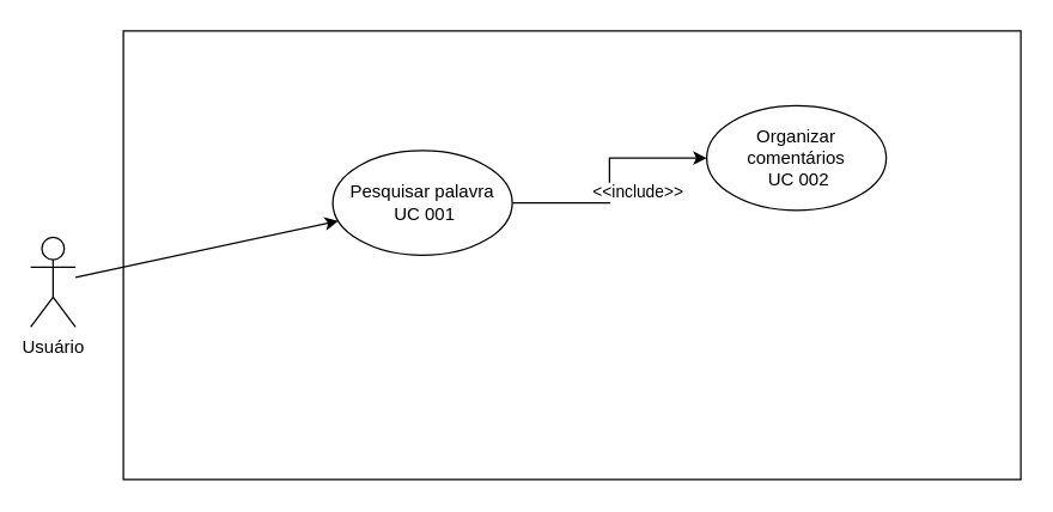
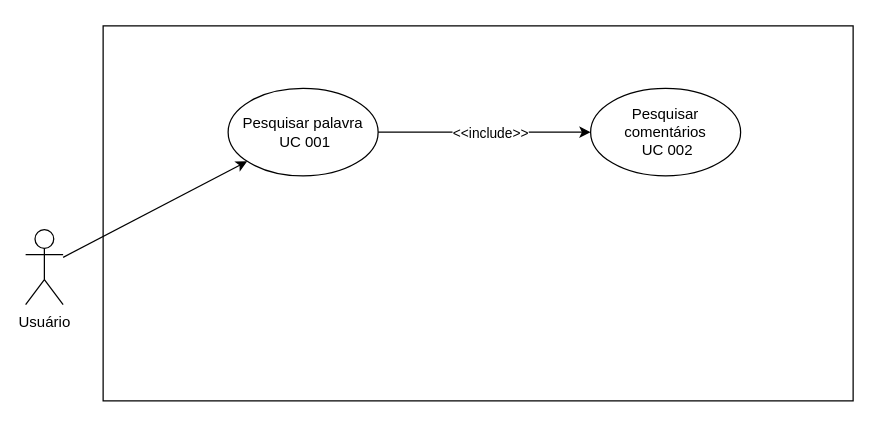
- <mxCell id="8" value="&lt;div&gt;Organizar comentários&lt;br&gt;&lt;/div&gt;&amp;nbsp;UC 002" style="ellipse;whiteSpace=wrap;html=1;fontStyle=0;verticalAlign=middle;" vertex="1" parent="1"><mxGeometry x="472" y="70" width="120" height="70" as="geometry" /></mxCell>
+ <mxCell id="8" value="&lt;div&gt;Pesquisar comentários&lt;br&gt;&lt;/div&gt;&amp;nbsp;UC 002" style="ellipse;whiteSpace=wrap;html=1;fontStyle=0;verticalAlign=middle;" vertex="1" parent="1"><mxGeometry x="472" y="70" width="120" height="70" as="geometry" /></mxCell>
- <mxCell id="5" value="&lt;div&gt;Pesquisar palavra&lt;/div&gt;&amp;nbsp;UC 001" style="ellipse;whiteSpace=wrap;html=1;fontStyle=0;verticalAlign=middle;" vertex="1" parent="1"><mxGeometry x="222" y="100" width="120" height="70" as="geometry" /></mxCell>
+ <mxCell id="5" value="&lt;div&gt;Pesquisar palavra&lt;/div&gt;&amp;nbsp;UC 001" style="ellipse;whiteSpace=wrap;html=1;fontStyle=0;verticalAlign=middle;" vertex="1" parent="1"><mxGeometry x="182" y="70" width="120" height="70" as="geometry" /></mxCell>
- <mxCell id="4" value="Usuário" style="shape=umlActor;verticalLabelPosition=bottom;verticalAlign=top;html=1;outlineConnect=0;" vertex="1" parent="1"><mxGeometry x="20" y="158" width="30" height="60" as="geometry" /></mxCell>
+ <mxCell id="4" value="Usuário" style="shape=umlActor;verticalLabelPosition=bottom;verticalAlign=top;html=1;outlineConnect=0;" vertex="1" parent="1"><mxGeometry x="20" y="183" width="30" height="60" as="geometry" /></mxCell>
